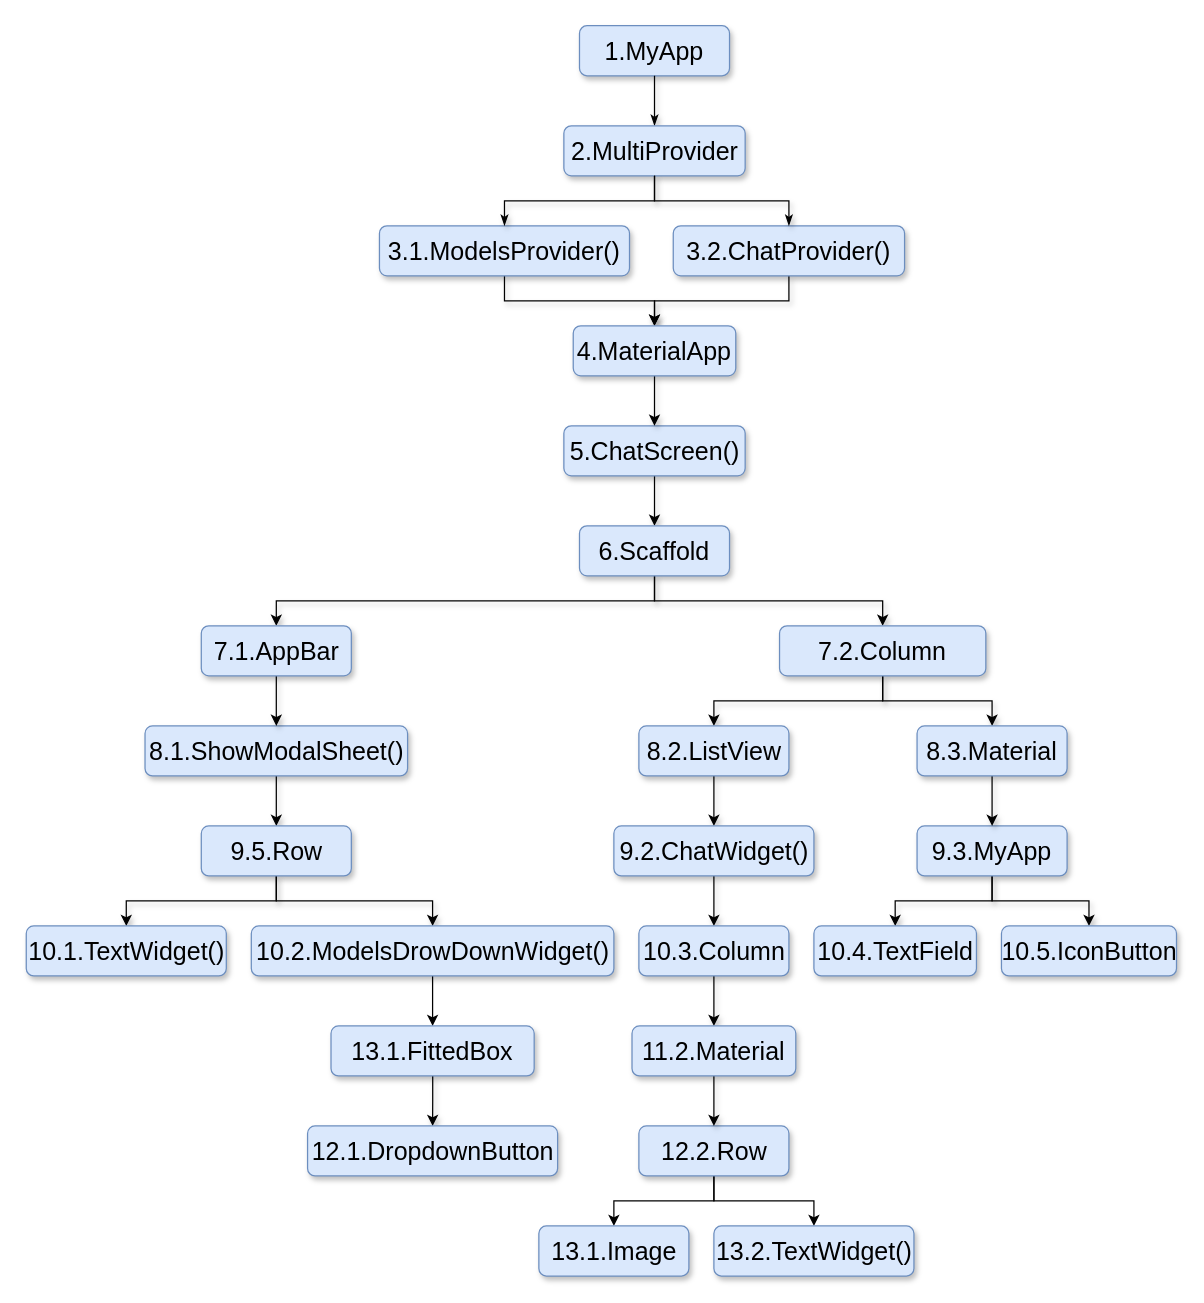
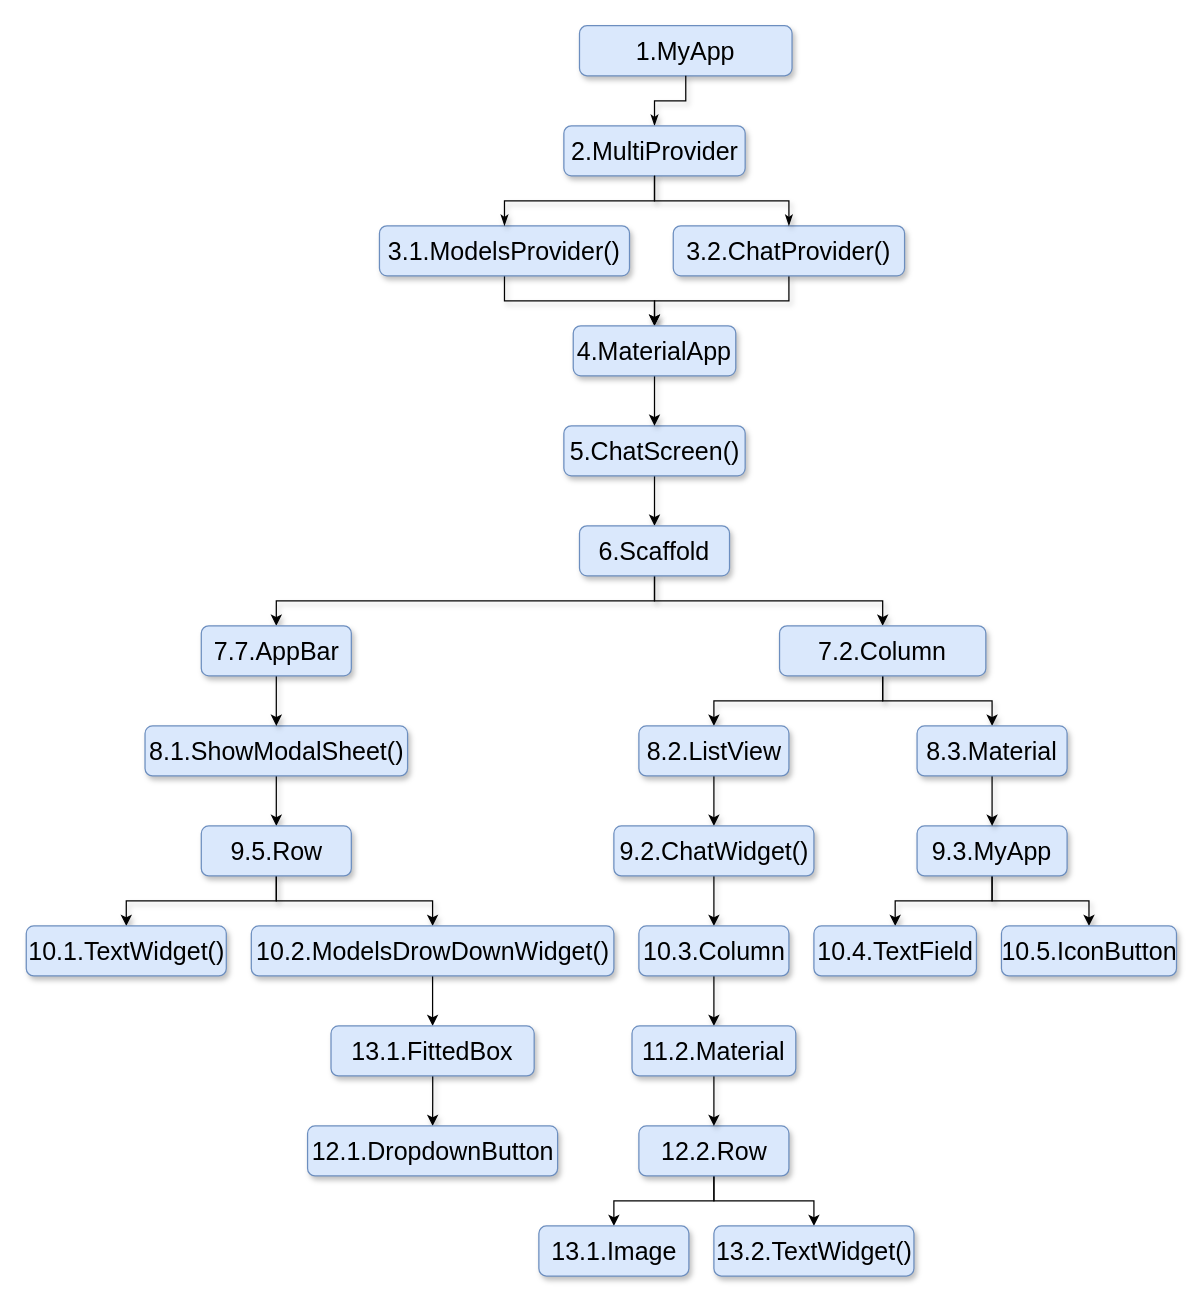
- <mxCell id="2" value="&lt;font style=&quot;font-size: 20px;&quot;&gt;1.MyApp&lt;/font&gt;" style="rounded=1;whiteSpace=wrap;html=1;fontSize=12;glass=0;strokeWidth=1;shadow=1;strokeColor=#6c8ebf;fillColor=#dae8fc;" parent="1" vertex="1"><mxGeometry x="463" y="20" width="120" height="40" as="geometry" /></mxCell>
+ <mxCell id="2" value="&lt;font style=&quot;font-size: 20px;&quot;&gt;1.MyApp&lt;/font&gt;" style="rounded=1;whiteSpace=wrap;html=1;fontSize=12;glass=0;strokeWidth=1;shadow=1;strokeColor=#6c8ebf;fillColor=#dae8fc;" parent="1" vertex="1"><mxGeometry x="463" y="20" width="170" height="40" as="geometry" /></mxCell>
- <mxCell id="48" value="&lt;font style=&quot;font-size: 20px;&quot;&gt;7.1.AppBar&lt;/font&gt;" style="rounded=1;whiteSpace=wrap;html=1;fontSize=12;glass=0;strokeWidth=1;shadow=1;strokeColor=#6c8ebf;fillColor=#dae8fc;" parent="1" vertex="1"><mxGeometry x="160.5" y="500" width="120" height="40" as="geometry" /></mxCell>
+ <mxCell id="48" value="&lt;font style=&quot;font-size: 20px;&quot;&gt;7.7.AppBar&lt;/font&gt;" style="rounded=1;whiteSpace=wrap;html=1;fontSize=12;glass=0;strokeWidth=1;shadow=1;strokeColor=#6c8ebf;fillColor=#dae8fc;" parent="1" vertex="1"><mxGeometry x="160.5" y="500" width="120" height="40" as="geometry" /></mxCell>
